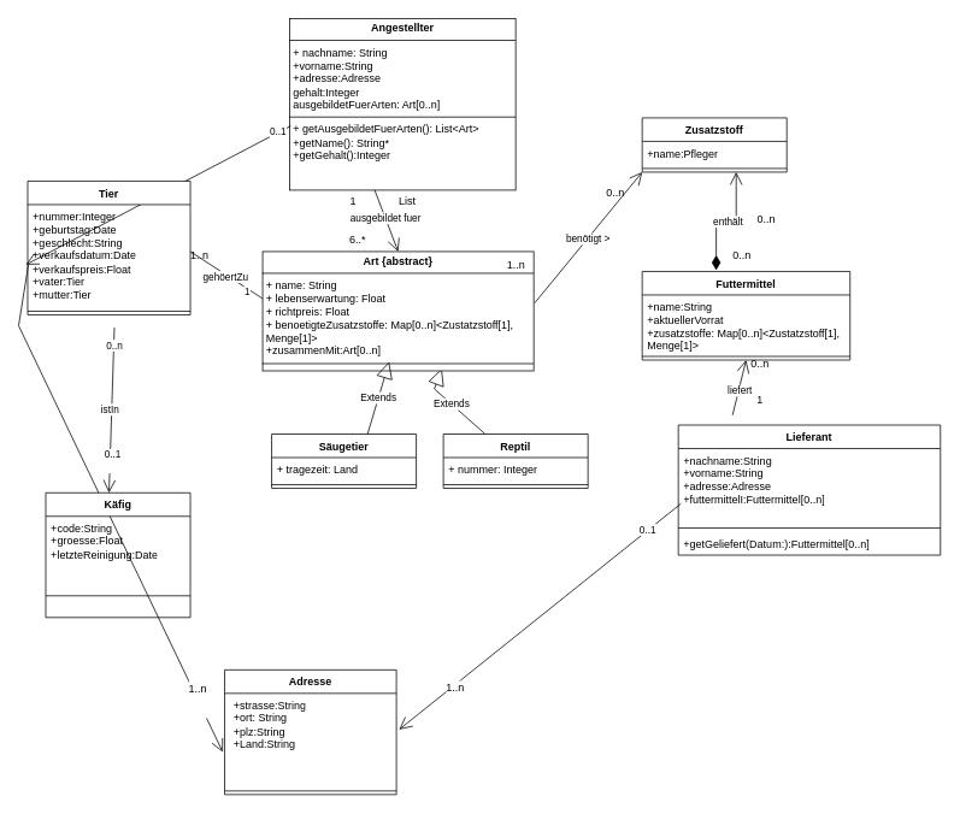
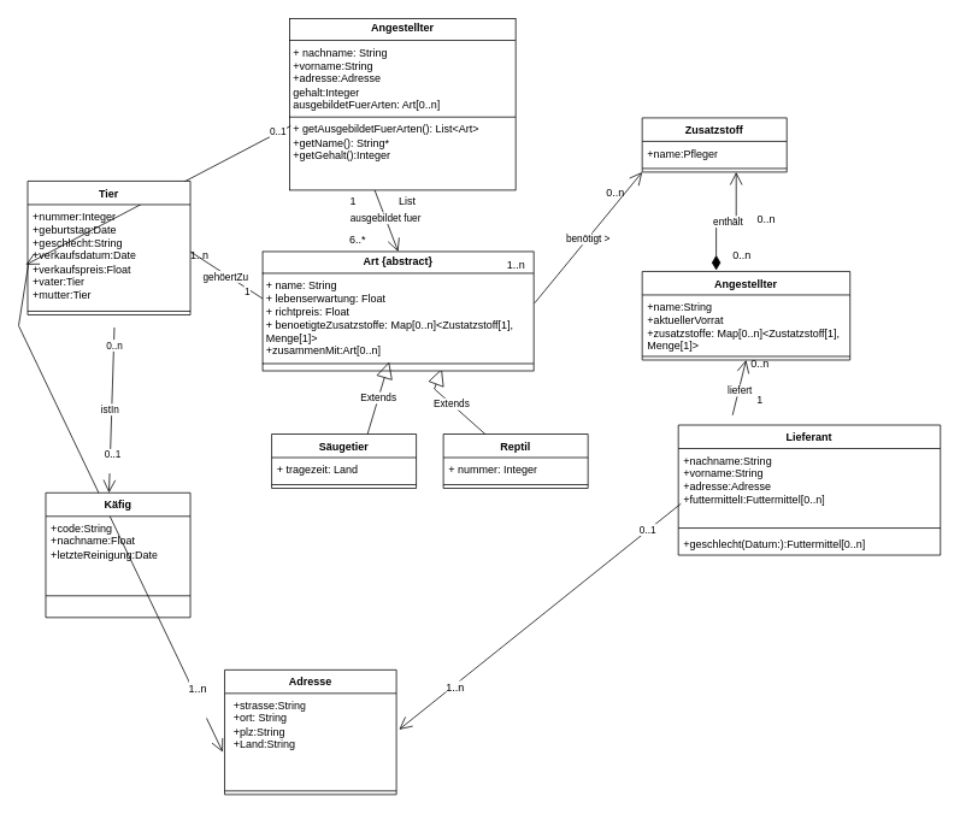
- <mxCell id="12" value="Futtermittel" style="swimlane;fontStyle=1;align=center;verticalAlign=top;childLayout=stackLayout;horizontal=1;startSize=26;horizontalStack=0;resizeParent=1;resizeParentMax=0;resizeLast=0;collapsible=1;marginBottom=0;whiteSpace=wrap;html=1;" parent="1" vertex="1"><mxGeometry x="710" y="300" width="230" height="98" as="geometry" /></mxCell>
+ <mxCell id="12" value="Angestellter" style="swimlane;fontStyle=1;align=center;verticalAlign=top;childLayout=stackLayout;horizontal=1;startSize=26;horizontalStack=0;resizeParent=1;resizeParentMax=0;resizeLast=0;collapsible=1;marginBottom=0;whiteSpace=wrap;html=1;" parent="1" vertex="1"><mxGeometry x="710" y="300" width="230" height="98" as="geometry" /></mxCell>
- <mxCell id="48" value="+code:String&lt;div&gt;+groesse:Float&lt;/div&gt;&lt;div&gt;+letzteReinigung:Date&lt;/div&gt;" style="text;strokeColor=none;fillColor=none;align=left;verticalAlign=top;spacingLeft=4;spacingRight=4;overflow=hidden;rotatable=0;points=[[0,0.5],[1,0.5]];portConstraint=eastwest;whiteSpace=wrap;html=1;" parent="47" vertex="1"><mxGeometry y="26" width="160" height="64" as="geometry" /></mxCell>
+ <mxCell id="48" value="+code:String&lt;div&gt;+nachname:Float&lt;/div&gt;&lt;div&gt;+letzteReinigung:Date&lt;/div&gt;" style="text;strokeColor=none;fillColor=none;align=left;verticalAlign=top;spacingLeft=4;spacingRight=4;overflow=hidden;rotatable=0;points=[[0,0.5],[1,0.5]];portConstraint=eastwest;whiteSpace=wrap;html=1;" parent="47" vertex="1"><mxGeometry y="26" width="160" height="64" as="geometry" /></mxCell>
- <mxCell id="31" value="+getGeliefert(Datum:):Futtermittel[0..n]" style="text;strokeColor=none;fillColor=none;align=left;verticalAlign=top;spacingLeft=4;spacingRight=4;overflow=hidden;rotatable=0;points=[[0,0.5],[1,0.5]];portConstraint=eastwest;whiteSpace=wrap;html=1;" parent="28" vertex="1"><mxGeometry y="118" width="290" height="26" as="geometry" /></mxCell>
+ <mxCell id="31" value="+geschlecht(Datum:):Futtermittel[0..n]" style="text;strokeColor=none;fillColor=none;align=left;verticalAlign=top;spacingLeft=4;spacingRight=4;overflow=hidden;rotatable=0;points=[[0,0.5],[1,0.5]];portConstraint=eastwest;whiteSpace=wrap;html=1;" parent="28" vertex="1"><mxGeometry y="118" width="290" height="26" as="geometry" /></mxCell>
